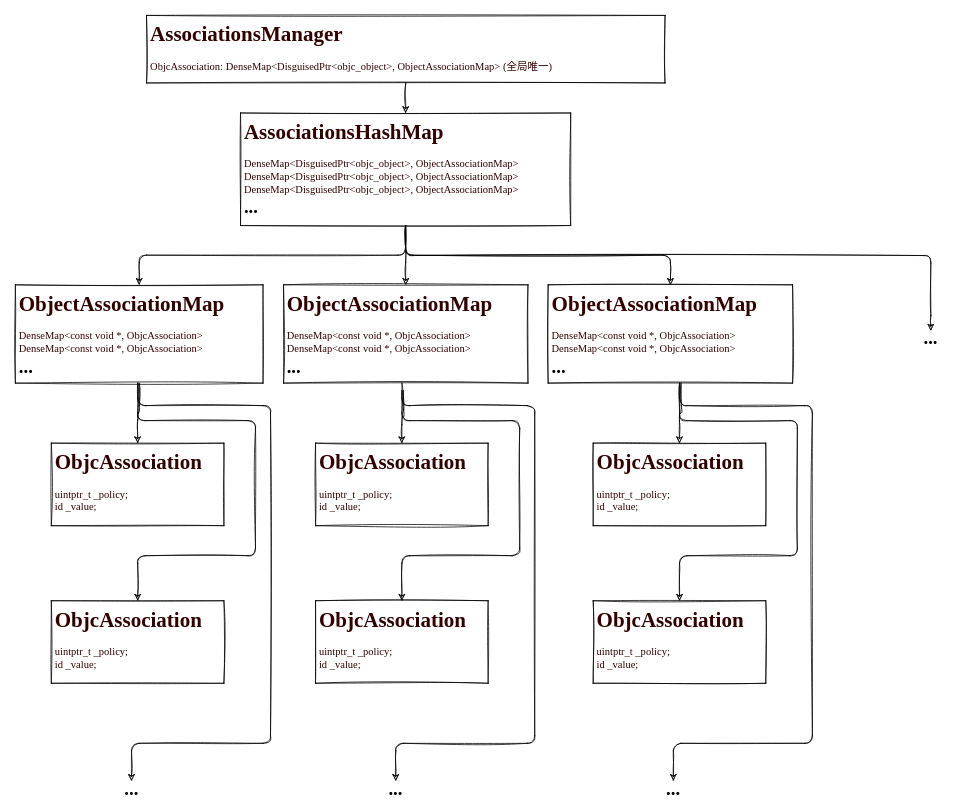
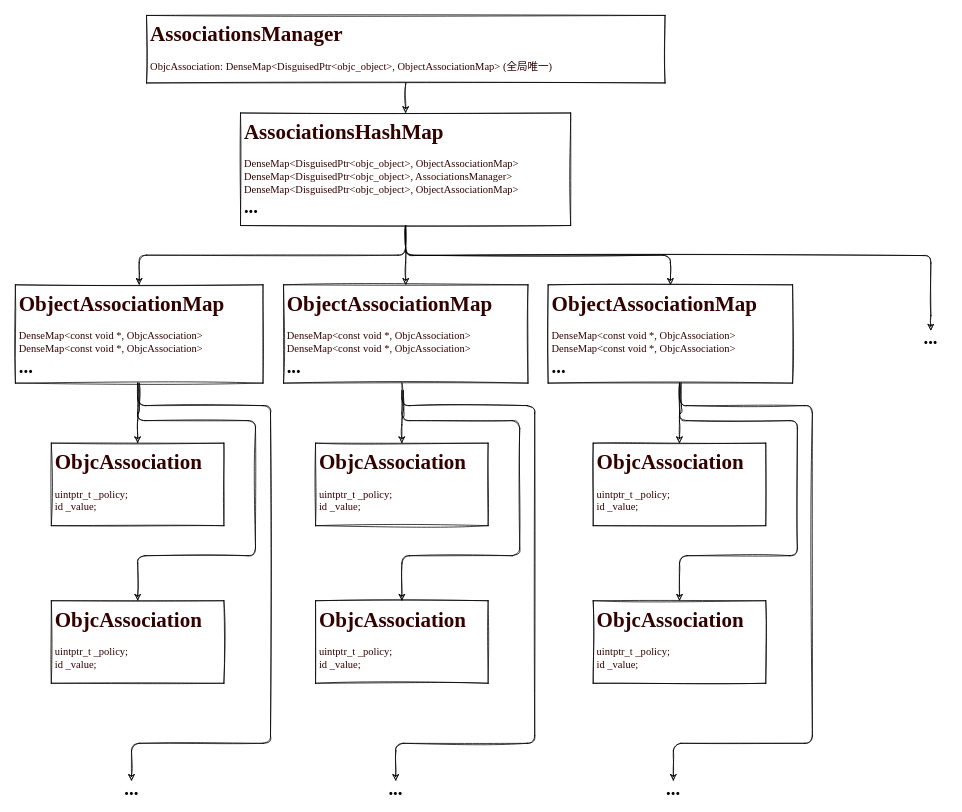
- <mxCell id="8" value="&lt;h1&gt;&lt;font style=&quot;font-size: 28px&quot;&gt;AssociationsHashMap&lt;/font&gt;&lt;/h1&gt;&lt;div&gt;DenseMap&amp;lt;DisguisedPtr&amp;lt;objc_object&amp;gt;, ObjectAssociationMap&amp;gt;&lt;br&gt;&lt;/div&gt;&lt;div&gt;DenseMap&amp;lt;DisguisedPtr&amp;lt;objc_object&amp;gt;, ObjectAssociationMap&amp;gt;&lt;br&gt;&lt;/div&gt;&lt;div&gt;DenseMap&amp;lt;DisguisedPtr&amp;lt;objc_object&amp;gt;, ObjectAssociationMap&amp;gt;&lt;br&gt;&lt;/div&gt;&lt;div&gt;&lt;b style=&quot;color: rgb(0 , 0 , 0) ; font-size: 25px ; text-align: center&quot;&gt;...&lt;/b&gt;&lt;br&gt;&lt;/div&gt;" style="text;html=1;fillColor=none;spacing=5;spacingTop=-20;whiteSpace=wrap;overflow=hidden;rounded=0;sketch=1;fontFamily=Comic Sans MS;fontSize=14;fontColor=#330000;strokeColor=#000000;" vertex="1" parent="1"><mxGeometry x="320" y="150" width="440" height="150" as="geometry" /></mxCell>
+ <mxCell id="8" value="&lt;h1&gt;&lt;font style=&quot;font-size: 28px&quot;&gt;AssociationsHashMap&lt;/font&gt;&lt;/h1&gt;&lt;div&gt;DenseMap&amp;lt;DisguisedPtr&amp;lt;objc_object&amp;gt;, ObjectAssociationMap&amp;gt;&lt;br&gt;&lt;/div&gt;&lt;div&gt;DenseMap&amp;lt;DisguisedPtr&amp;lt;objc_object&amp;gt;, AssociationsManager&amp;gt;&lt;br&gt;&lt;/div&gt;&lt;div&gt;DenseMap&amp;lt;DisguisedPtr&amp;lt;objc_object&amp;gt;, ObjectAssociationMap&amp;gt;&lt;br&gt;&lt;/div&gt;&lt;div&gt;&lt;b style=&quot;color: rgb(0 , 0 , 0) ; font-size: 25px ; text-align: center&quot;&gt;...&lt;/b&gt;&lt;br&gt;&lt;/div&gt;" style="text;html=1;fillColor=none;spacing=5;spacingTop=-20;whiteSpace=wrap;overflow=hidden;rounded=0;sketch=1;fontFamily=Comic Sans MS;fontSize=14;fontColor=#330000;strokeColor=#000000;" vertex="1" parent="1"><mxGeometry x="320" y="150" width="440" height="150" as="geometry" /></mxCell>
